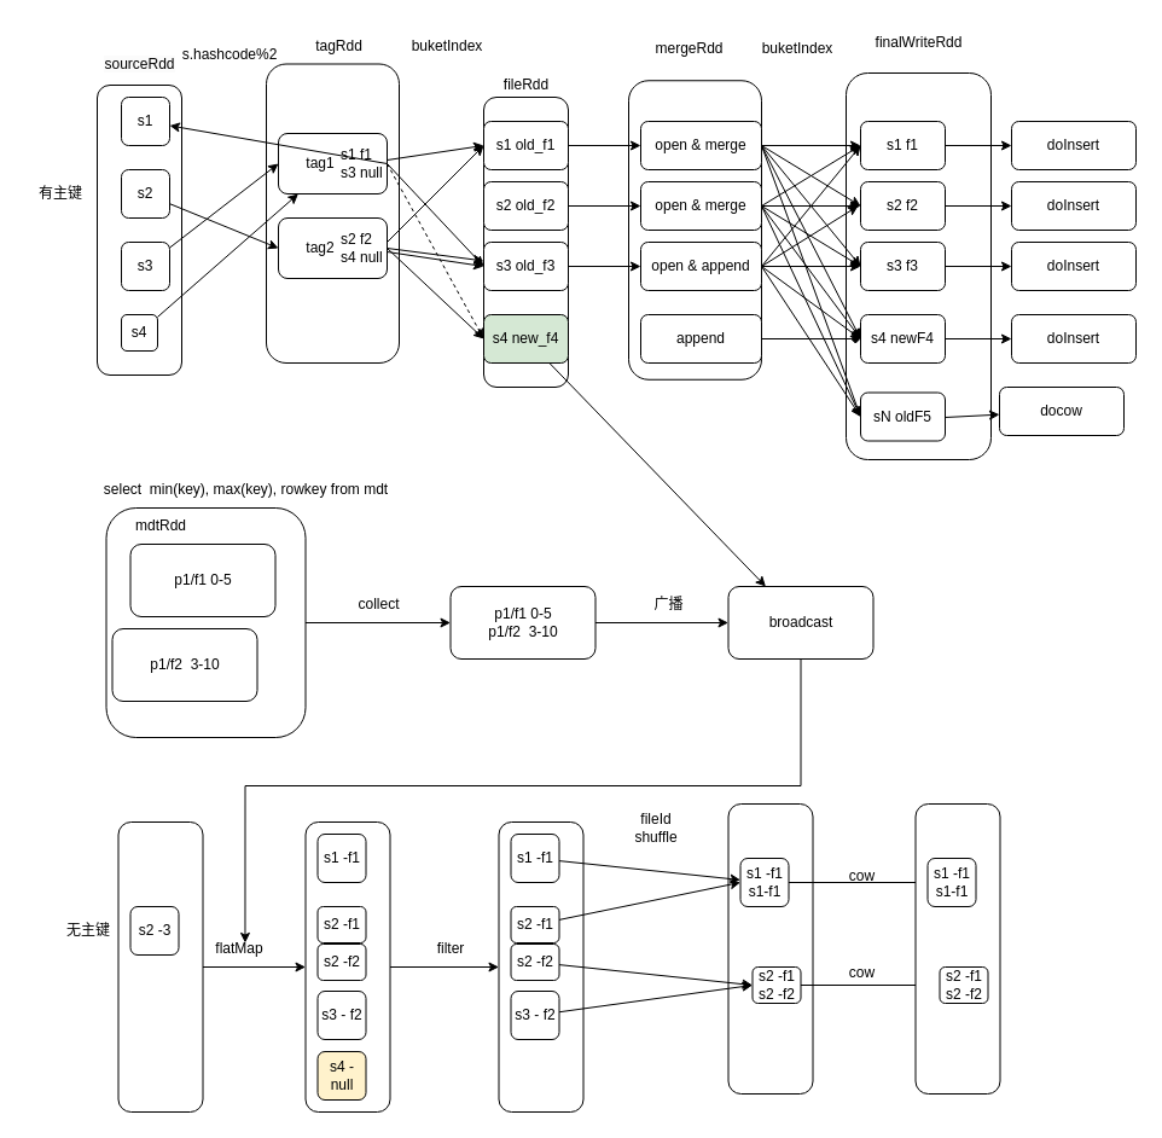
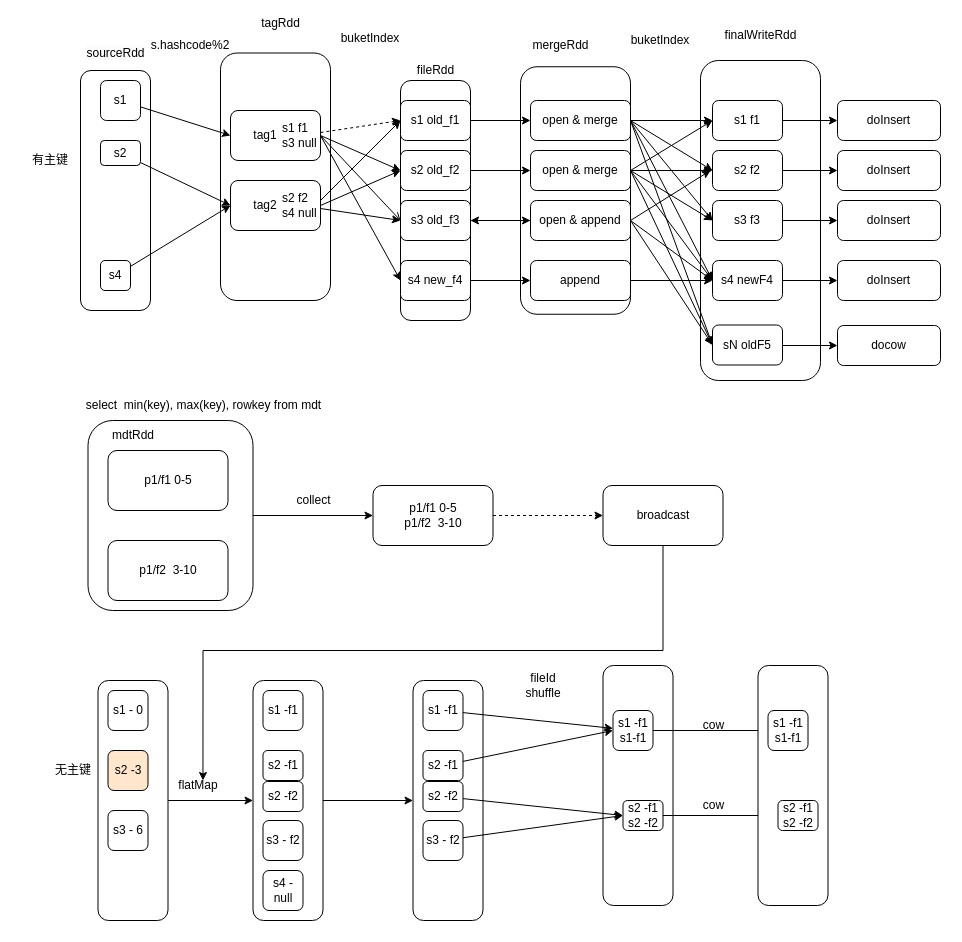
- <mxCell id="84" value="tagRdd" style="text;html=1;align=center;verticalAlign=middle;resizable=0;points=[];autosize=1;strokeColor=none;fillColor=none;" parent="1" vertex="1"><mxGeometry x="250" y="22.5" width="60" height="30" as="geometry" /></mxCell>
+ <mxCell id="84" value="tagRdd" style="text;html=1;align=center;verticalAlign=middle;resizable=0;points=[];autosize=1;strokeColor=none;fillColor=none;" parent="1" vertex="1"><mxGeometry x="250" y="7.5" width="60" height="30" as="geometry" /></mxCell>
- <mxCell id="85" value="mergeRdd" style="text;html=1;align=center;verticalAlign=middle;resizable=0;points=[];autosize=1;strokeColor=none;fillColor=none;" parent="1" vertex="1"><mxGeometry x="530" y="25" width="80" height="30" as="geometry" /></mxCell>
+ <mxCell id="85" value="mergeRdd" style="text;html=1;align=center;verticalAlign=middle;resizable=0;points=[];autosize=1;strokeColor=none;fillColor=none;" parent="1" vertex="1"><mxGeometry x="520" y="30" width="80" height="30" as="geometry" /></mxCell>
+ <mxCell id="12" style="edgeStyle=none;rounded=0;orthogonalLoop=1;jettySize=auto;html=1;entryX=0;entryY=0.5;entryDx=0;entryDy=0;" parent="1" source="13" target="20" edge="1"><mxGeometry relative="1" as="geometry" /></mxCell>
- <mxCell id="25" style="edgeStyle=none;rounded=0;orthogonalLoop=1;jettySize=auto;html=1;exitX=1;exitY=0.5;exitDx=0;exitDy=0;" parent="1" source="27" target="13" edge="1"><mxGeometry relative="1" as="geometry"><mxPoint x="320" y="130" as="sourcePoint" /></mxGeometry></mxCell>
+ <mxCell id="25" style="edgeStyle=none;rounded=0;orthogonalLoop=1;jettySize=auto;html=1;entryX=0;entryY=0.5;entryDx=0;entryDy=0;exitX=1;exitY=0.5;exitDx=0;exitDy=0;" parent="1" source="27" target="34" edge="1"><mxGeometry relative="1" as="geometry"><mxPoint x="320" y="130" as="sourcePoint" /></mxGeometry></mxCell>
- <mxCell id="23" style="edgeStyle=none;rounded=0;orthogonalLoop=1;jettySize=auto;html=1;entryX=0;entryY=0.5;entryDx=0;entryDy=0;" parent="1" source="27" target="33" edge="1"><mxGeometry relative="1" as="geometry" /></mxCell>
+ <mxCell id="23" style="edgeStyle=none;rounded=0;orthogonalLoop=1;jettySize=auto;html=1;entryX=0;entryY=0.5;entryDx=0;entryDy=0;dashed=1;" parent="1" source="27" target="33" edge="1"><mxGeometry relative="1" as="geometry" /></mxCell>
- <mxCell id="15" value="s2" style="rounded=1;whiteSpace=wrap;html=1;" parent="1" vertex="1"><mxGeometry x="100" y="140" width="40" height="40" as="geometry" /></mxCell>
+ <mxCell id="15" value="s2" style="rounded=1;whiteSpace=wrap;html=1;" parent="1" vertex="1"><mxGeometry x="100" y="140" width="40" height="25" as="geometry" /></mxCell>
- <mxCell id="55" style="edgeStyle=none;rounded=0;orthogonalLoop=1;jettySize=auto;html=1;entryX=0;entryY=0.5;entryDx=0;entryDy=0;exitX=1;exitY=0.5;exitDx=0;exitDy=0;" parent="1" source="57" target="63" edge="1"><mxGeometry relative="1" as="geometry" /></mxCell>
- <mxCell id="16" style="edgeStyle=none;rounded=0;orthogonalLoop=1;jettySize=auto;html=1;entryX=0;entryY=0.5;entryDx=0;entryDy=0;" parent="1" source="17" target="20" edge="1"><mxGeometry relative="1" as="geometry" /></mxCell>
- <mxCell id="26" style="edgeStyle=none;rounded=0;orthogonalLoop=1;jettySize=auto;html=1;entryX=0;entryY=0.5;entryDx=0;entryDy=0;exitX=1;exitY=0.5;exitDx=0;exitDy=0;dashed=1;" parent="1" source="27" target="59" edge="1"><mxGeometry relative="1" as="geometry" /></mxCell>
+ <mxCell id="26" style="edgeStyle=none;rounded=0;orthogonalLoop=1;jettySize=auto;html=1;entryX=0;entryY=0.5;entryDx=0;entryDy=0;exitX=1;exitY=0.5;exitDx=0;exitDy=0;" parent="1" source="27" target="59" edge="1"><mxGeometry relative="1" as="geometry" /></mxCell>
- <mxCell id="28" style="edgeStyle=none;rounded=0;orthogonalLoop=1;jettySize=auto;html=1;exitX=1;exitY=0.5;exitDx=0;exitDy=0;" parent="1" source="32" target="35" edge="1"><mxGeometry relative="1" as="geometry" /></mxCell>
+ <mxCell id="28" style="edgeStyle=none;rounded=0;orthogonalLoop=1;jettySize=auto;html=1;entryX=0;entryY=0.5;entryDx=0;entryDy=0;exitX=1;exitY=0.5;exitDx=0;exitDy=0;" parent="1" source="32" target="34" edge="1"><mxGeometry relative="1" as="geometry" /></mxCell>
- <mxCell id="24" style="edgeStyle=none;rounded=0;orthogonalLoop=1;jettySize=auto;html=1;entryX=0;entryY=0.5;entryDx=0;entryDy=0;exitX=1;exitY=0.5;exitDx=0;exitDy=0;" parent="1" source="27" target="35" edge="1"><mxGeometry relative="1" as="geometry" /></mxCell>
+ <mxCell id="24" style="edgeStyle=none;rounded=0;orthogonalLoop=1;jettySize=auto;html=1;entryX=0;entryY=0.5;entryDx=0;entryDy=0;exitX=1;exitY=0.5;exitDx=0;exitDy=0;endArrow=open;" parent="1" source="27" target="35" edge="1"><mxGeometry relative="1" as="geometry" /></mxCell>
- <mxCell id="18" style="edgeStyle=none;rounded=0;orthogonalLoop=1;jettySize=auto;html=1;" parent="1" source="19" target="20" edge="1"><mxGeometry relative="1" as="geometry" /></mxCell>
+ <mxCell id="18" style="edgeStyle=none;rounded=0;orthogonalLoop=1;jettySize=auto;html=1;entryX=0;entryY=0.5;entryDx=0;entryDy=0;" parent="1" source="19" target="21" edge="1"><mxGeometry relative="1" as="geometry" /></mxCell>
- <mxCell id="17" value="s3" style="rounded=1;whiteSpace=wrap;html=1;" parent="1" vertex="1"><mxGeometry x="100" y="200" width="40" height="40" as="geometry" /></mxCell>
- <mxCell id="52" style="edgeStyle=none;rounded=0;orthogonalLoop=1;jettySize=auto;html=1;" parent="1" source="57" target="65" edge="1"><mxGeometry relative="1" as="geometry" /></mxCell>
+ <mxCell id="52" style="edgeStyle=none;rounded=0;orthogonalLoop=1;jettySize=auto;html=1;" parent="1" source="57" target="35" edge="1"><mxGeometry relative="1" as="geometry" /></mxCell>
- <mxCell id="31" style="edgeStyle=none;rounded=0;orthogonalLoop=1;jettySize=auto;html=1;entryX=0;entryY=0.5;entryDx=0;entryDy=0;exitX=1;exitY=0.5;exitDx=0;exitDy=0;" parent="1" source="32" target="59" edge="1"><mxGeometry relative="1" as="geometry" /></mxCell>
- <mxCell id="59" value="s4 new_f4" style="rounded=1;whiteSpace=wrap;html=1;fillColor=#d5e8d4;" parent="1" vertex="1"><mxGeometry x="400" y="260" width="70" height="40" as="geometry" /></mxCell>
+ <mxCell id="59" value="s4 new_f4" style="rounded=1;whiteSpace=wrap;html=1;" parent="1" vertex="1"><mxGeometry x="400" y="260" width="70" height="40" as="geometry" /></mxCell>
- <mxCell id="60" style="edgeStyle=none;rounded=0;orthogonalLoop=1;jettySize=auto;html=1;endArrow=diamond;" parent="1" source="61" target="66" edge="1"><mxGeometry relative="1" as="geometry" /></mxCell>
+ <mxCell id="60" style="edgeStyle=none;rounded=0;orthogonalLoop=1;jettySize=auto;html=1;" parent="1" source="61" target="66" edge="1"><mxGeometry relative="1" as="geometry" /></mxCell>
- <mxCell id="77" value="docow" style="rounded=1;whiteSpace=wrap;html=1;" parent="1" vertex="1"><mxGeometry x="827" y="320" width="103" height="40" as="geometry" /></mxCell>
+ <mxCell id="77" value="docow" style="rounded=1;whiteSpace=wrap;html=1;" parent="1" vertex="1"><mxGeometry x="837" y="325" width="103" height="40" as="geometry" /></mxCell>
- <mxCell id="58" style="edgeStyle=none;rounded=0;orthogonalLoop=1;jettySize=auto;html=1;" parent="1" source="59" target="95" edge="1"><mxGeometry relative="1" as="geometry" /></mxCell>
+ <mxCell id="58" style="edgeStyle=none;rounded=0;orthogonalLoop=1;jettySize=auto;html=1;" parent="1" source="59" target="61" edge="1"><mxGeometry relative="1" as="geometry" /></mxCell>
- <mxCell id="96" value="广播" style="text;html=1;align=center;verticalAlign=middle;resizable=0;points=[];autosize=1;strokeColor=none;fillColor=none;" vertex="1" parent="1"><mxGeometry x="527.5" y="485" width="50" height="30" as="geometry" /></mxCell>
- <mxCell id="91" style="edgeStyle=orthogonalEdgeStyle;rounded=0;orthogonalLoop=1;jettySize=auto;html=1;" edge="1" parent="1" source="92" target="95"><mxGeometry relative="1" as="geometry" /></mxCell>
+ <mxCell id="91" style="edgeStyle=orthogonalEdgeStyle;rounded=0;orthogonalLoop=1;jettySize=auto;html=1;dashed=1;" edge="1" parent="1" source="92" target="95"><mxGeometry relative="1" as="geometry" /></mxCell>
- <mxCell id="89" value="p1/f2&amp;nbsp; 3-10" style="rounded=1;whiteSpace=wrap;html=1;" vertex="1" parent="1"><mxGeometry x="92.5" y="520" width="120" height="60" as="geometry" /></mxCell>
+ <mxCell id="89" value="p1/f2&amp;nbsp; 3-10" style="rounded=1;whiteSpace=wrap;html=1;" vertex="1" parent="1"><mxGeometry x="107.5" y="540" width="120" height="60" as="geometry" /></mxCell>
+ <mxCell id="79" value="s1 - 0" style="rounded=1;whiteSpace=wrap;html=1;" parent="1" vertex="1"><mxGeometry x="107.5" y="690" width="40" height="40" as="geometry" /></mxCell>
- <mxCell id="80" value="s2 -3" style="rounded=1;whiteSpace=wrap;html=1;" parent="1" vertex="1"><mxGeometry x="107.5" y="750" width="40" height="40" as="geometry" /></mxCell>
+ <mxCell id="80" value="s2 -3" style="rounded=1;whiteSpace=wrap;html=1;fillColor=#ffe6cc;" parent="1" vertex="1"><mxGeometry x="107.5" y="750" width="40" height="40" as="geometry" /></mxCell>
- <mxCell id="114" value="filter" style="text;html=1;strokeColor=none;fillColor=none;align=center;verticalAlign=middle;whiteSpace=wrap;rounded=0;" vertex="1" parent="1"><mxGeometry x="342.5" y="770" width="60" height="30" as="geometry" /></mxCell>
+ <mxCell id="81" value="s3 - 6" style="rounded=1;whiteSpace=wrap;html=1;" parent="1" vertex="1"><mxGeometry x="107.5" y="810" width="40" height="40" as="geometry" /></mxCell>
- <mxCell id="102" value="s4 -null" style="rounded=1;whiteSpace=wrap;html=1;fillColor=#fff2cc;" vertex="1" parent="1"><mxGeometry x="262.5" y="870" width="40" height="40" as="geometry" /></mxCell>
+ <mxCell id="102" value="s4 -null" style="rounded=1;whiteSpace=wrap;html=1;" vertex="1" parent="1"><mxGeometry x="262.5" y="870" width="40" height="40" as="geometry" /></mxCell>
